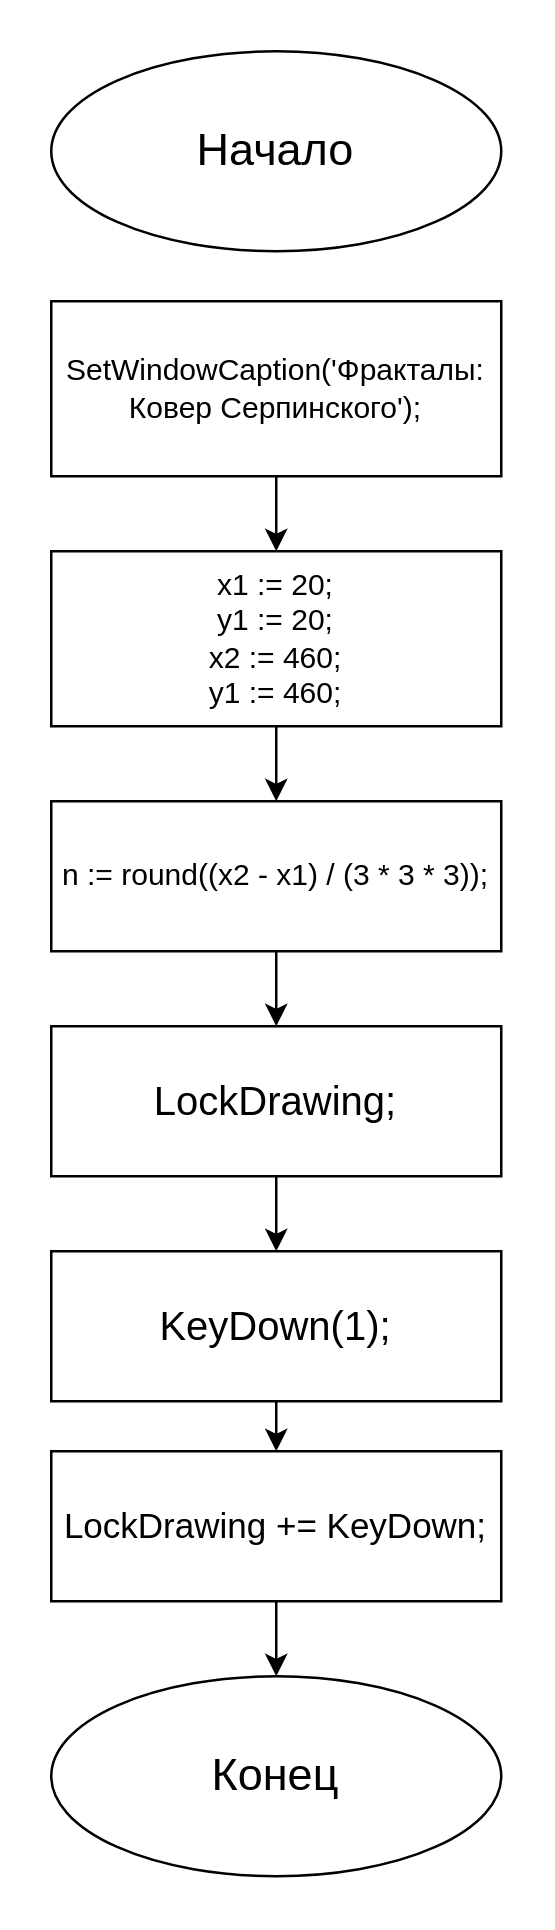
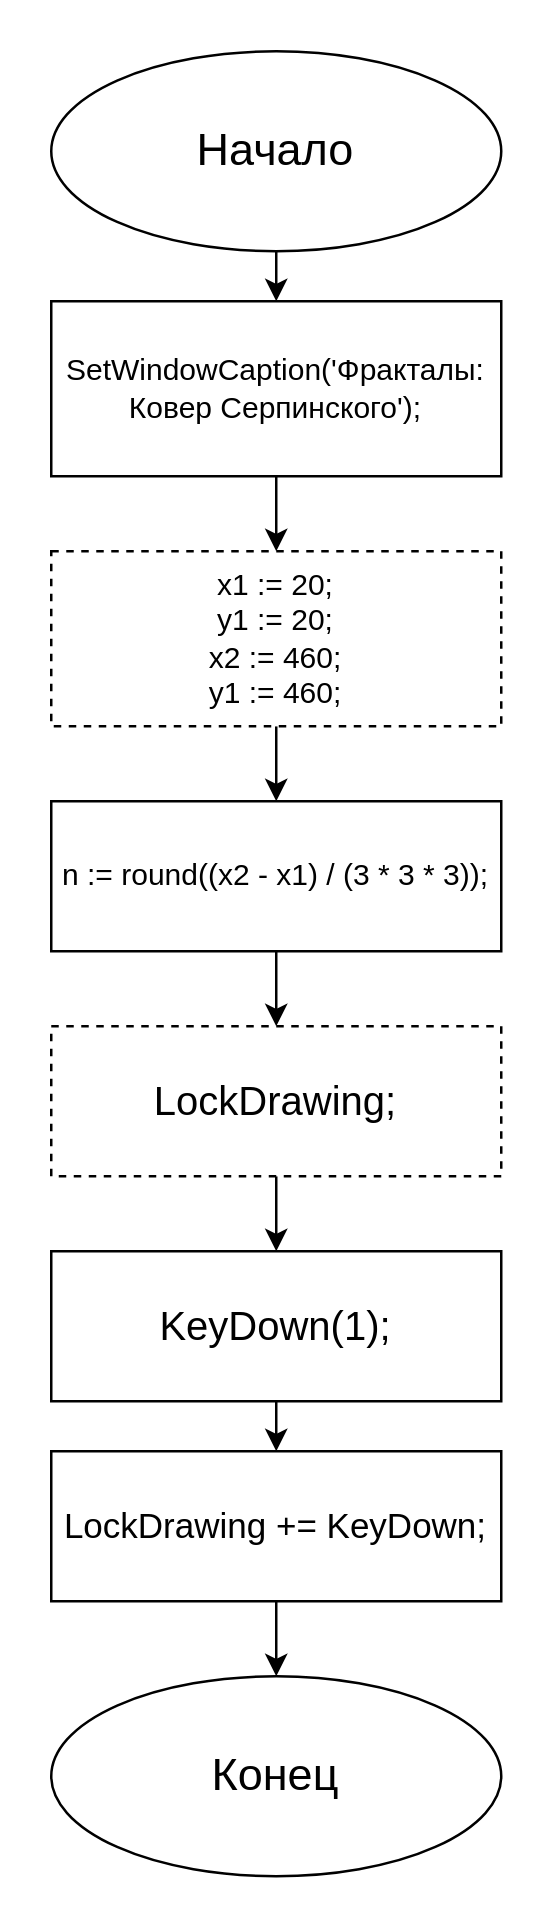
+ <mxCell id="2" style="edgeStyle=orthogonalEdgeStyle;rounded=0;orthogonalLoop=1;jettySize=auto;html=1;exitX=0.5;exitY=1;exitDx=0;exitDy=0;entryX=0.5;entryY=0;entryDx=0;entryDy=0;" edge="1" parent="1" source="3" target="5"><mxGeometry relative="1" as="geometry" /></mxCell>
- <mxCell id="7" value="x1 := 20;&lt;div&gt;&lt;span style=&quot;background-color: initial;&quot;&gt;y1 := 20;&lt;/span&gt;&lt;div&gt;x2 := 460;&lt;/div&gt;&lt;div&gt;y1 := 460;&lt;/div&gt;&lt;/div&gt;" style="rounded=0;whiteSpace=wrap;html=1;" vertex="1" parent="1"><mxGeometry x="20" y="220" width="180" height="70" as="geometry" /></mxCell>
+ <mxCell id="7" value="x1 := 20;&lt;div&gt;&lt;span style=&quot;background-color: initial;&quot;&gt;y1 := 20;&lt;/span&gt;&lt;div&gt;x2 := 460;&lt;/div&gt;&lt;div&gt;y1 := 460;&lt;/div&gt;&lt;/div&gt;" style="rounded=0;whiteSpace=wrap;html=1;dashed=1;" vertex="1" parent="1"><mxGeometry x="20" y="220" width="180" height="70" as="geometry" /></mxCell>
- <mxCell id="9" value="&lt;font style=&quot;font-size: 16px;&quot;&gt;LockDrawing;&lt;/font&gt;" style="rounded=0;whiteSpace=wrap;html=1;" vertex="1" parent="1"><mxGeometry x="20" y="410" width="180" height="60" as="geometry" /></mxCell>
+ <mxCell id="9" value="&lt;font style=&quot;font-size: 16px;&quot;&gt;LockDrawing;&lt;/font&gt;" style="rounded=0;whiteSpace=wrap;html=1;dashed=1;" vertex="1" parent="1"><mxGeometry x="20" y="410" width="180" height="60" as="geometry" /></mxCell>
